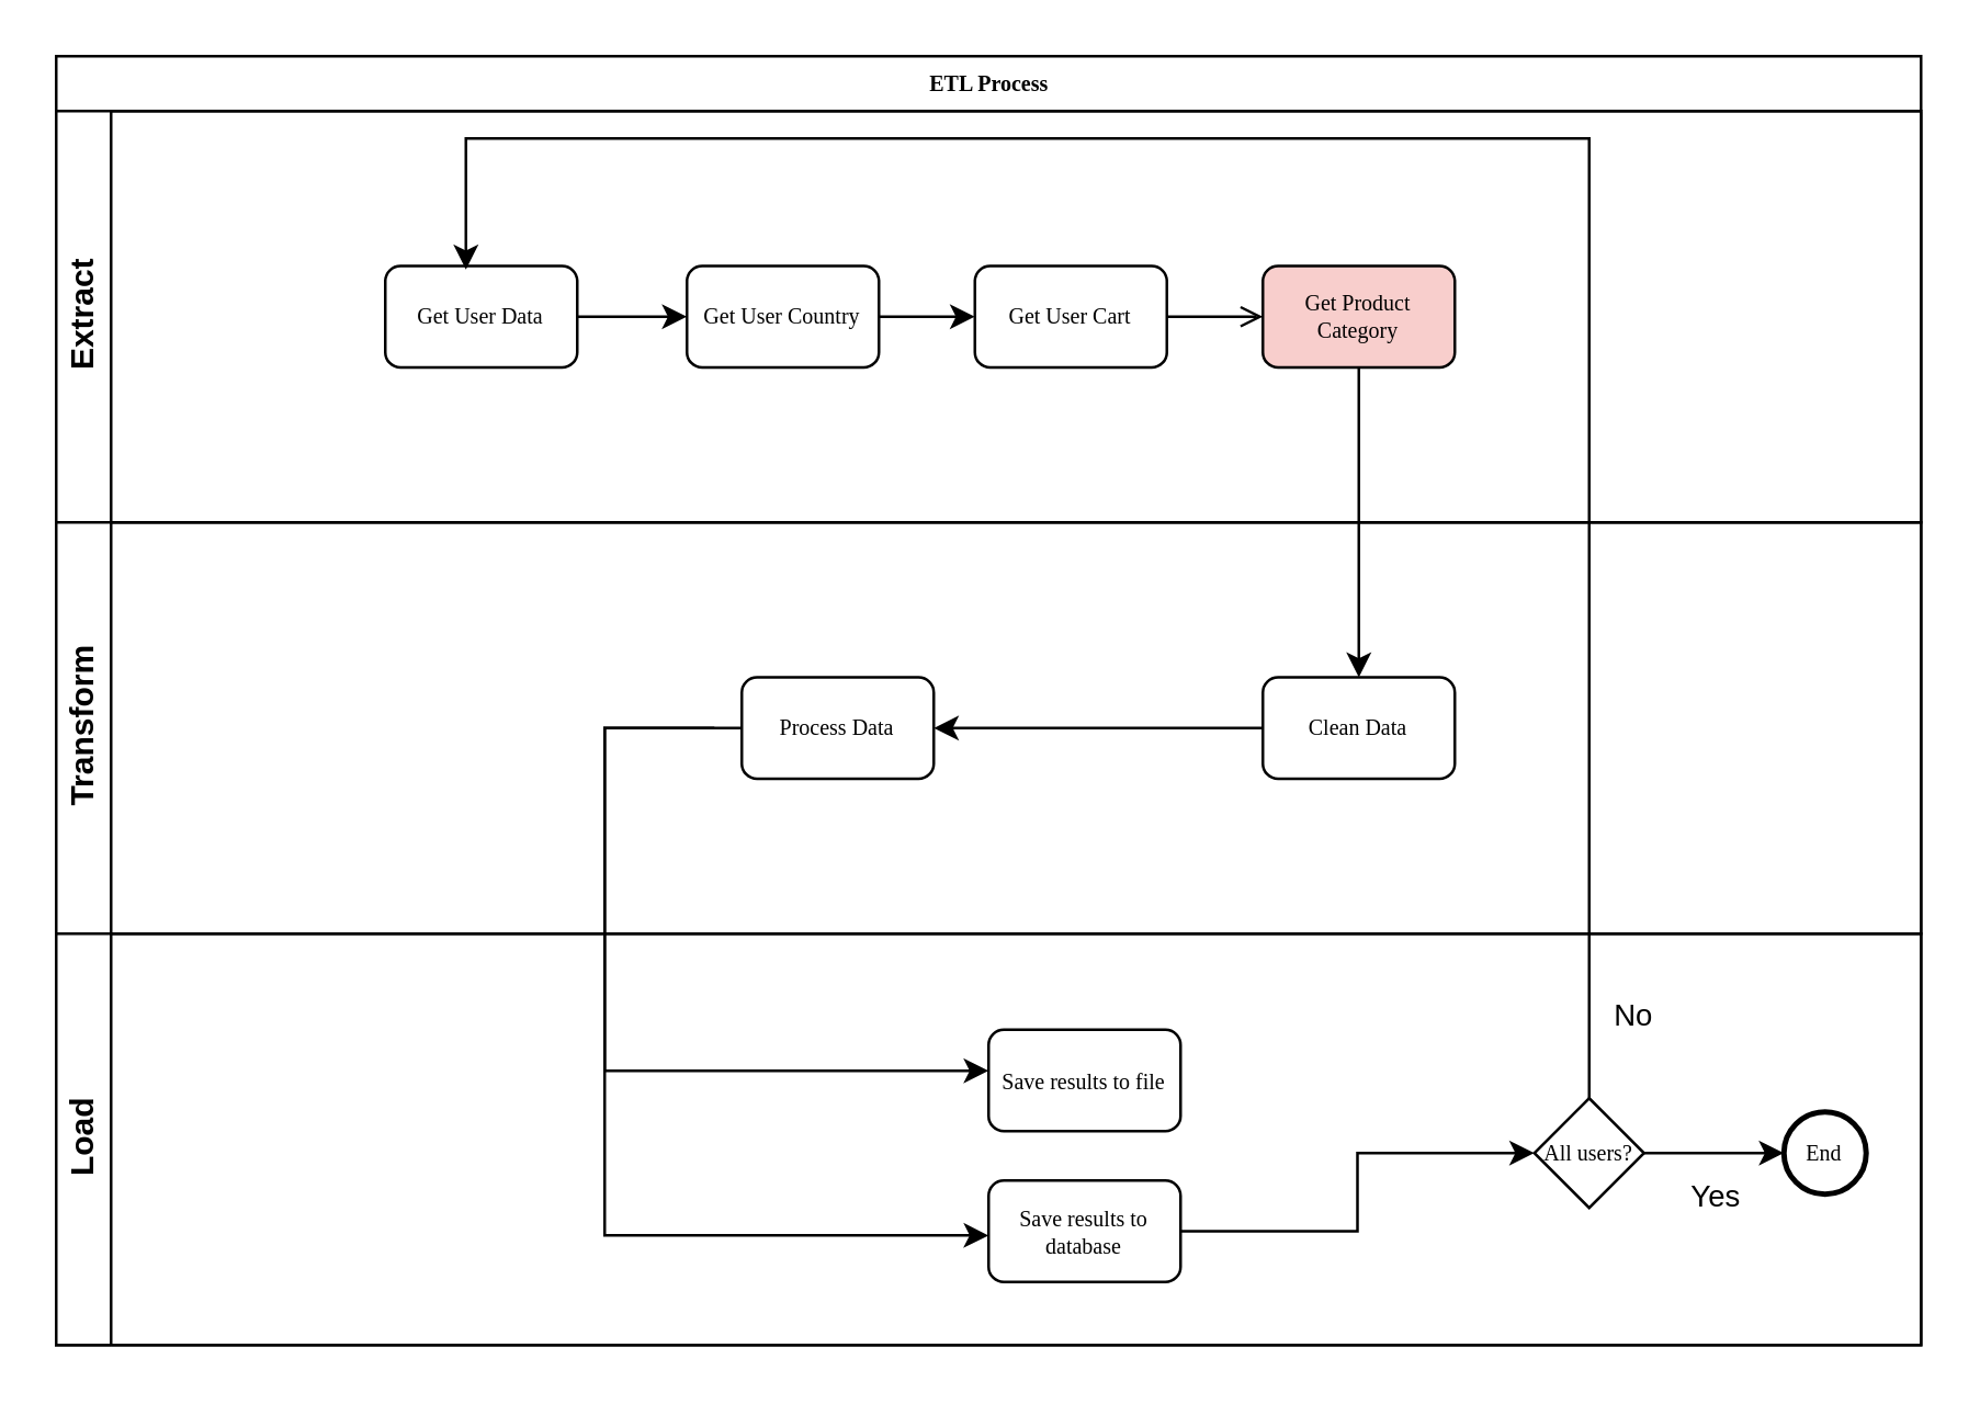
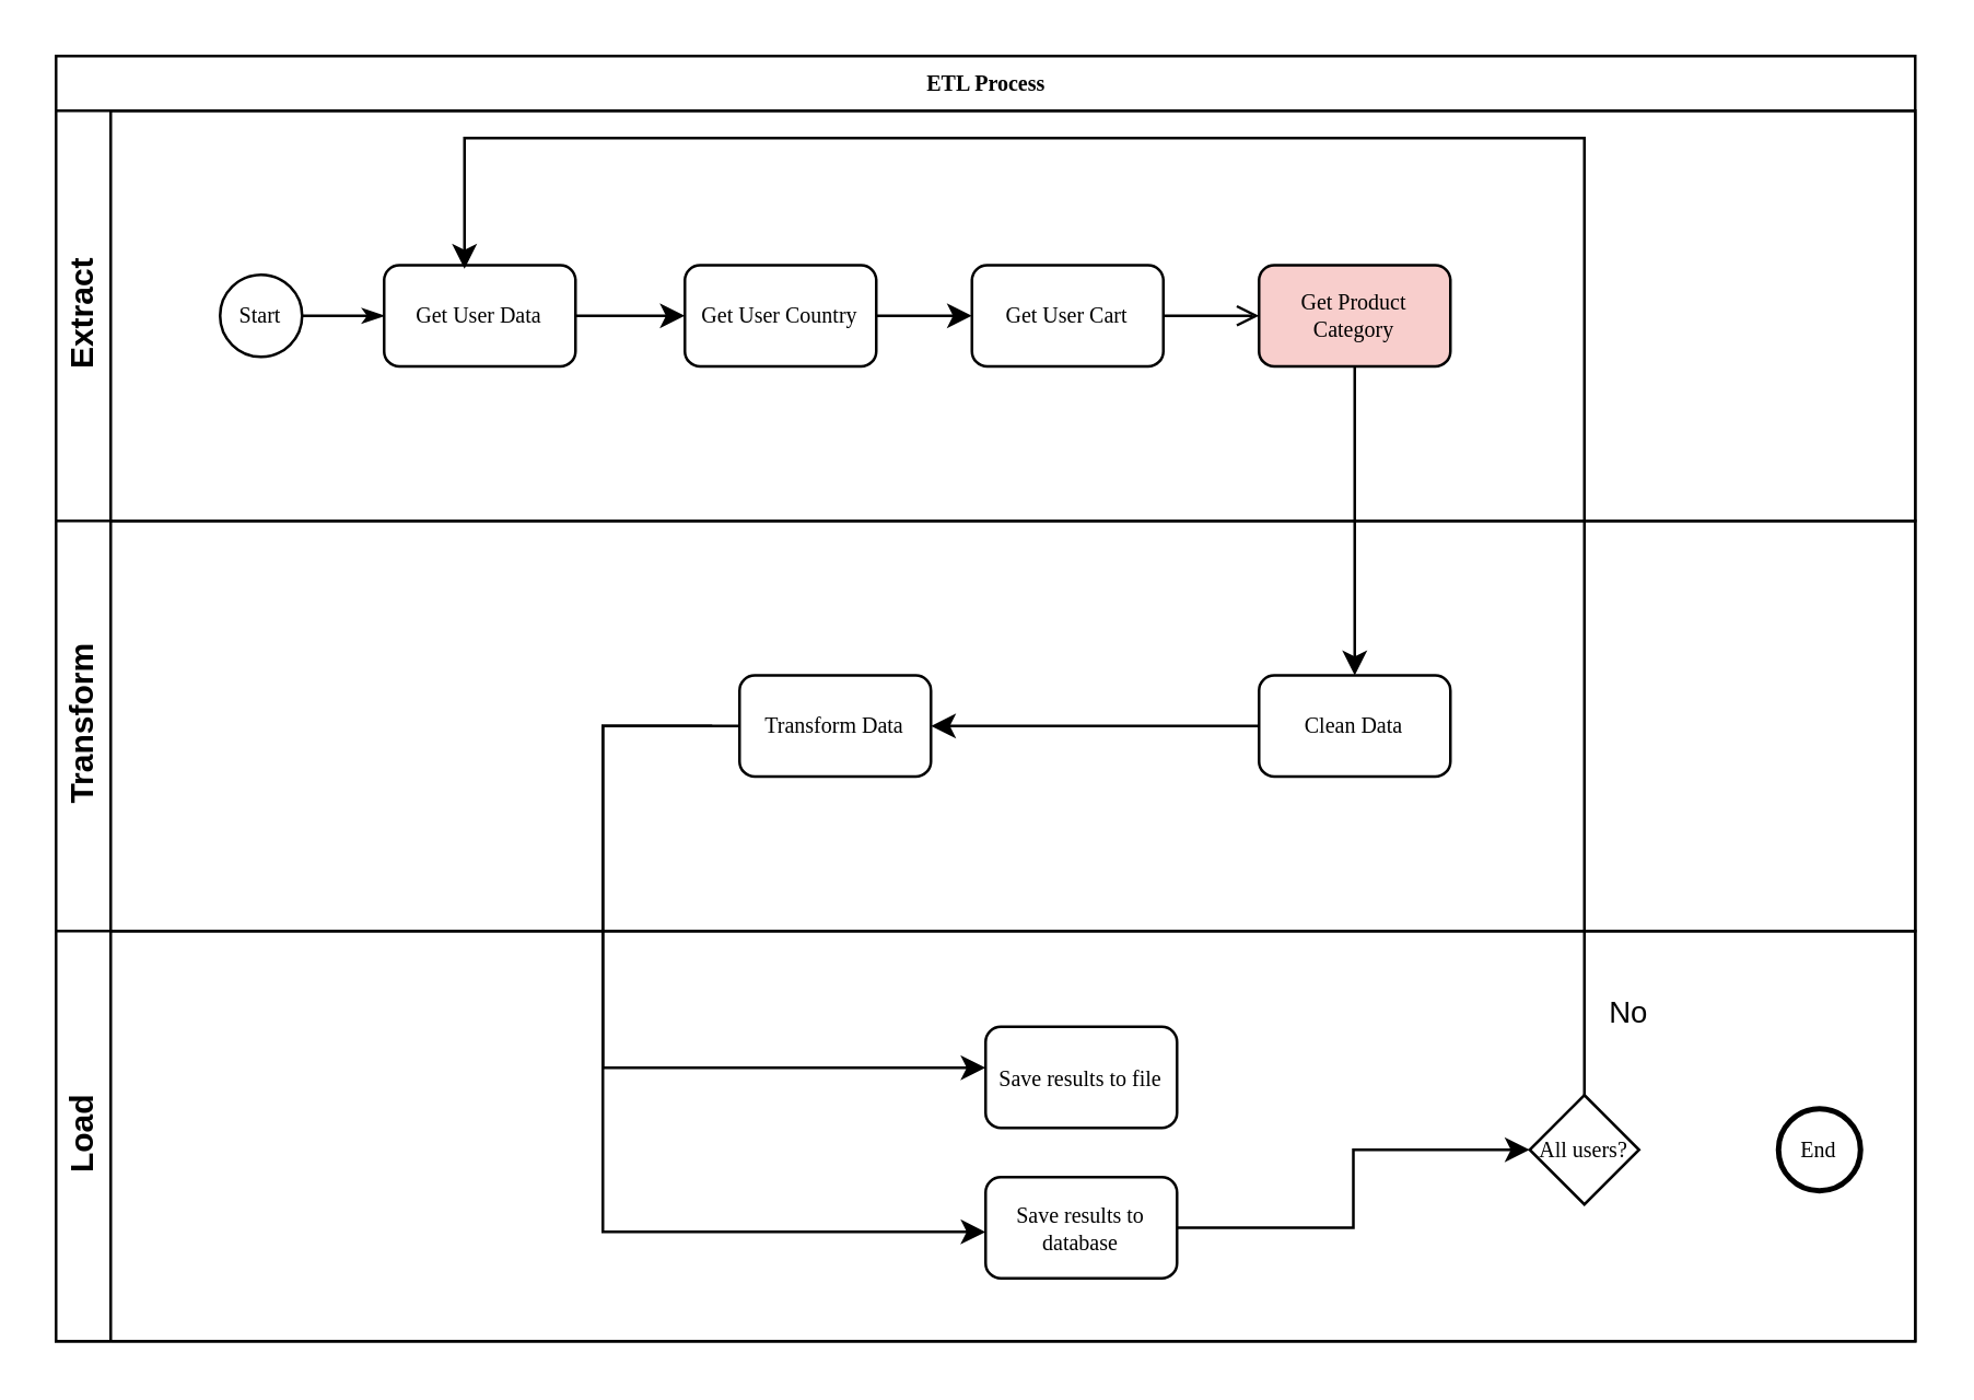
+ <mxCell id="5" value="Start" style="ellipse;whiteSpace=wrap;html=1;rounded=0;shadow=0;labelBackgroundColor=none;strokeWidth=1;fontFamily=Verdana;fontSize=8;align=center;" parent="3" vertex="1"><mxGeometry x="60" y="60" width="30" height="30" as="geometry" /></mxCell>
+ <mxCell id="4" style="edgeStyle=orthogonalEdgeStyle;rounded=0;html=1;labelBackgroundColor=none;startArrow=none;startFill=0;startSize=5;endArrow=classicThin;endFill=1;endSize=5;jettySize=auto;orthogonalLoop=1;strokeWidth=1;fontFamily=Verdana;fontSize=8" parent="3" source="5" target="7" edge="1"><mxGeometry relative="1" as="geometry" /></mxCell>
- <mxCell id="16" value="Process Data" style="rounded=1;whiteSpace=wrap;html=1;shadow=0;labelBackgroundColor=none;strokeWidth=1;fontFamily=Verdana;fontSize=8;align=center;" vertex="1" parent="13"><mxGeometry x="250" y="56.5" width="70" height="37" as="geometry" /></mxCell>
+ <mxCell id="16" value="Transform Data" style="rounded=1;whiteSpace=wrap;html=1;shadow=0;labelBackgroundColor=none;strokeWidth=1;fontFamily=Verdana;fontSize=8;align=center;" vertex="1" parent="13"><mxGeometry x="250" y="56.5" width="70" height="37" as="geometry" /></mxCell>
- <mxCell id="21" style="edgeStyle=orthogonalEdgeStyle;rounded=0;orthogonalLoop=1;jettySize=auto;html=1;" edge="1" parent="17" source="23" target="19"><mxGeometry relative="1" as="geometry" /></mxCell>
- <mxCell id="22" value="Yes" style="edgeLabel;html=1;align=center;verticalAlign=middle;resizable=0;points=[];" vertex="1" connectable="0" parent="21"><mxGeometry x="-0.017" y="-1" relative="1" as="geometry"><mxPoint y="14" as="offset" /></mxGeometry></mxCell>
